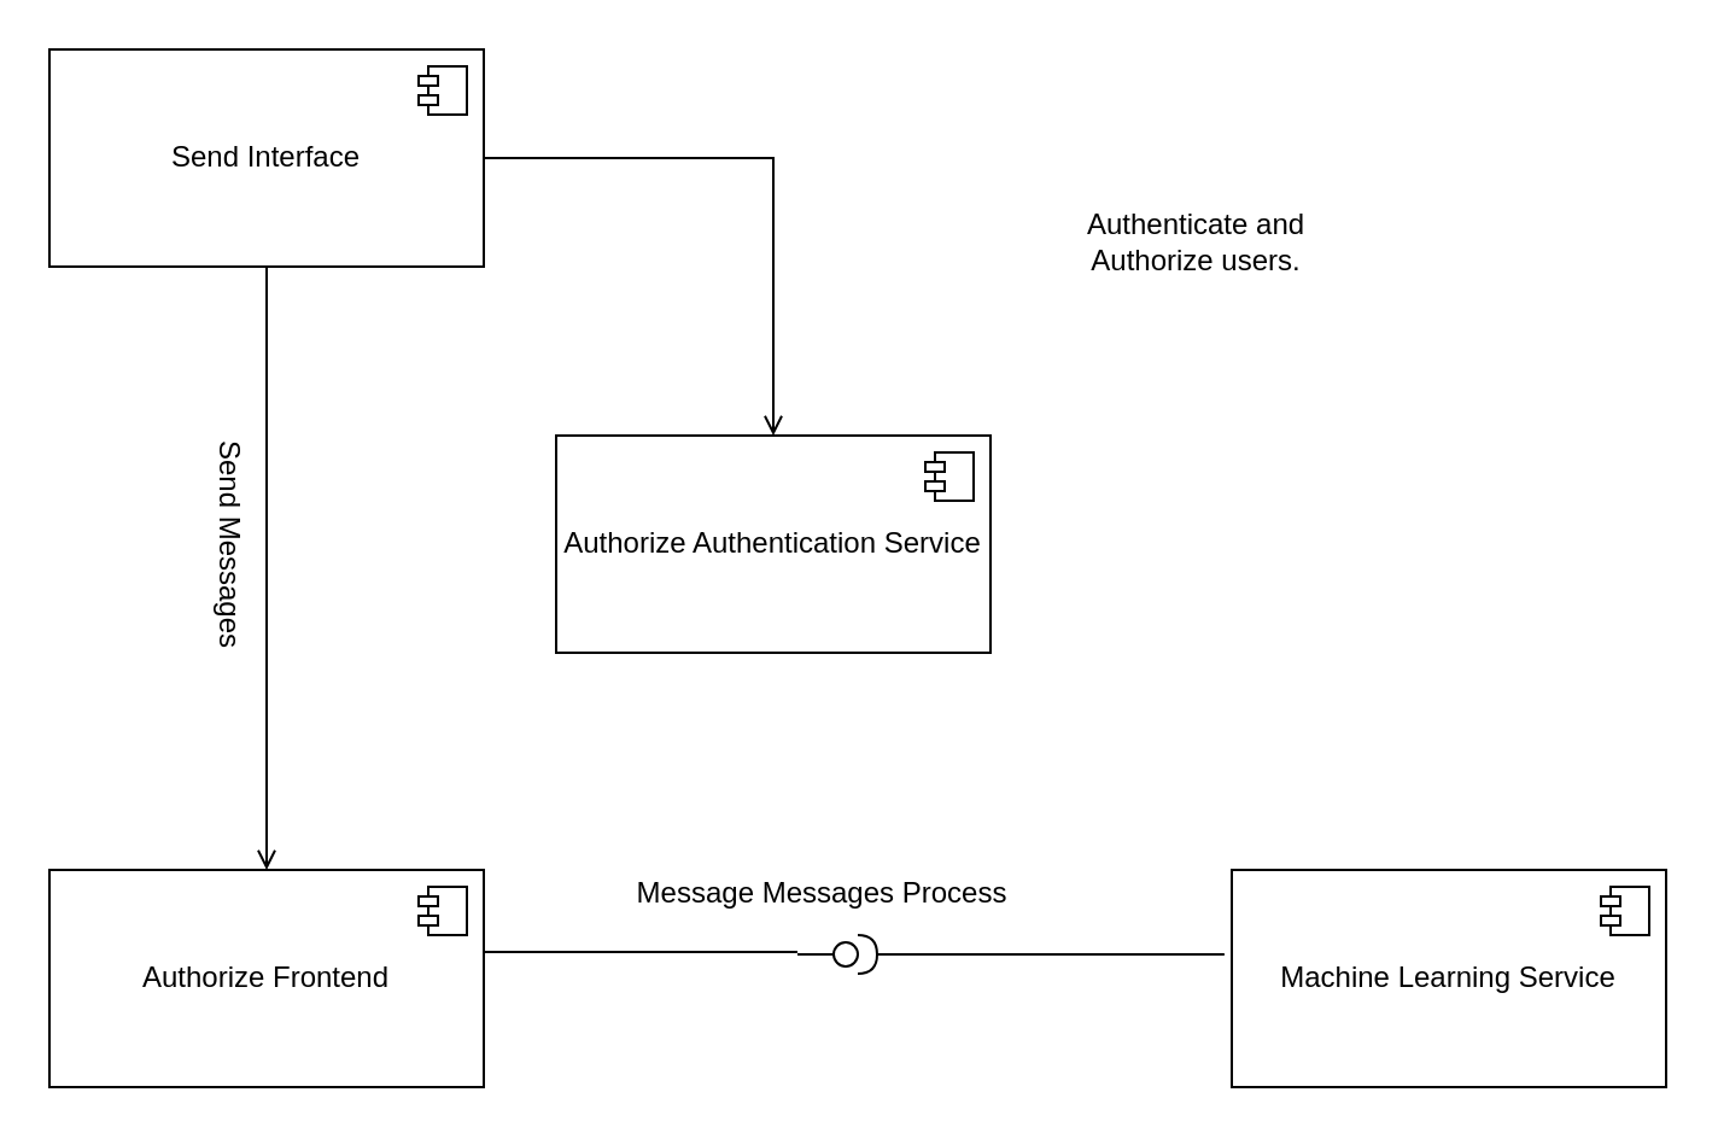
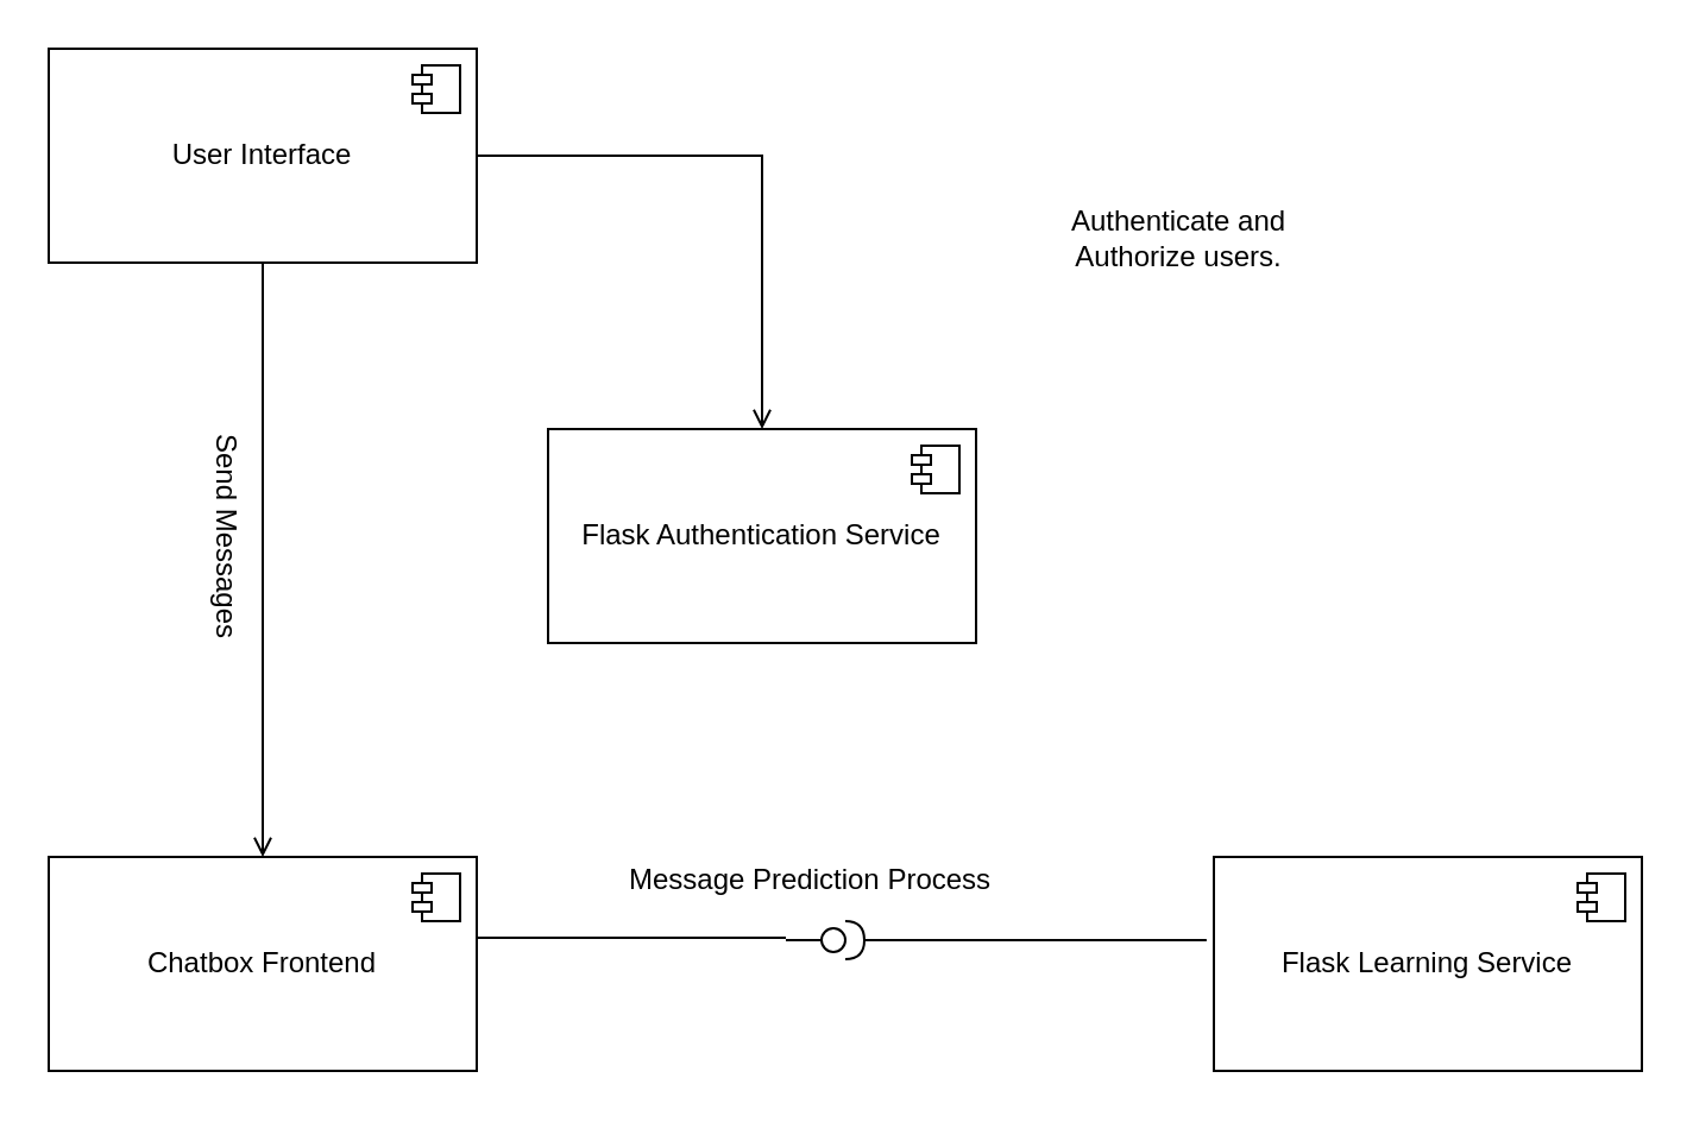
- <mxCell id="4" value="Send Interface" style="html=1;dropTarget=0;whiteSpace=wrap;" vertex="1" parent="1"><mxGeometry x="20" y="20" width="180" height="90" as="geometry" /></mxCell>
+ <mxCell id="4" value="User Interface" style="html=1;dropTarget=0;whiteSpace=wrap;" vertex="1" parent="1"><mxGeometry x="20" y="20" width="180" height="90" as="geometry" /></mxCell>
- <mxCell id="6" value="Authorize Authentication Service" style="html=1;dropTarget=0;whiteSpace=wrap;" vertex="1" parent="1"><mxGeometry x="230" y="180" width="180" height="90" as="geometry" /></mxCell>
+ <mxCell id="6" value="Flask Authentication Service" style="html=1;dropTarget=0;whiteSpace=wrap;" vertex="1" parent="1"><mxGeometry x="230" y="180" width="180" height="90" as="geometry" /></mxCell>
- <mxCell id="17" value="Message Messages Process" style="text;html=1;align=center;verticalAlign=middle;resizable=0;points=[];autosize=1;strokeColor=none;fillColor=none;" vertex="1" parent="1"><mxGeometry x="250" y="355" width="180" height="30" as="geometry" /></mxCell>
+ <mxCell id="17" value="Message Prediction Process" style="text;html=1;align=center;verticalAlign=middle;resizable=0;points=[];autosize=1;strokeColor=none;fillColor=none;" vertex="1" parent="1"><mxGeometry x="250" y="355" width="180" height="30" as="geometry" /></mxCell>
- <mxCell id="8" value="Authorize Frontend" style="html=1;dropTarget=0;whiteSpace=wrap;" vertex="1" parent="1"><mxGeometry x="20" y="360" width="180" height="90" as="geometry" /></mxCell>
+ <mxCell id="8" value="Chatbox Frontend" style="html=1;dropTarget=0;whiteSpace=wrap;" vertex="1" parent="1"><mxGeometry x="20" y="360" width="180" height="90" as="geometry" /></mxCell>
- <mxCell id="10" value="Machine Learning Service" style="html=1;dropTarget=0;whiteSpace=wrap;" vertex="1" parent="1"><mxGeometry x="510" y="360" width="180" height="90" as="geometry" /></mxCell>
+ <mxCell id="10" value="Flask Learning Service" style="html=1;dropTarget=0;whiteSpace=wrap;" vertex="1" parent="1"><mxGeometry x="510" y="360" width="180" height="90" as="geometry" /></mxCell>
